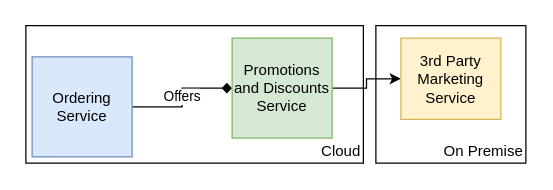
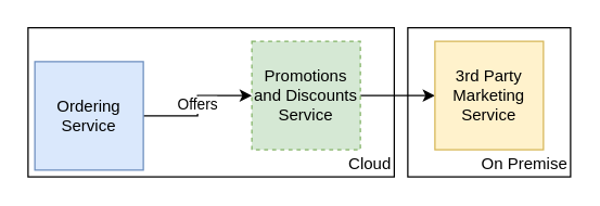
- <mxCell id="8" value="3rd Party Marketing Service" style="whiteSpace=wrap;html=1;aspect=fixed;fillColor=#fff2cc;strokeColor=#d6b656;" parent="1" vertex="1"><mxGeometry x="320" y="30" width="80" height="65" as="geometry" /></mxCell>
+ <mxCell id="8" value="3rd Party Marketing Service" style="whiteSpace=wrap;html=1;aspect=fixed;fillColor=#fff2cc;strokeColor=#d6b656;" parent="1" vertex="1"><mxGeometry x="320" y="30" width="80" height="80" as="geometry" /></mxCell>
- <mxCell id="4" value="Offers" style="edgeStyle=orthogonalEdgeStyle;rounded=0;orthogonalLoop=1;jettySize=auto;html=1;exitX=1;exitY=0.5;exitDx=0;exitDy=0;endArrow=diamond;" parent="1" source="5" target="7" edge="1"><mxGeometry relative="1" as="geometry" /></mxCell>
+ <mxCell id="4" value="Offers" style="edgeStyle=orthogonalEdgeStyle;rounded=0;orthogonalLoop=1;jettySize=auto;html=1;exitX=1;exitY=0.5;exitDx=0;exitDy=0;" parent="1" source="5" target="7" edge="1"><mxGeometry relative="1" as="geometry" /></mxCell>
- <mxCell id="7" value="Promotions and Discounts Service" style="whiteSpace=wrap;html=1;aspect=fixed;fillColor=#d5e8d4;strokeColor=#82b366;" parent="1" vertex="1"><mxGeometry x="185" y="30" width="80" height="80" as="geometry" /></mxCell>
+ <mxCell id="7" value="Promotions and Discounts Service" style="whiteSpace=wrap;html=1;aspect=fixed;fillColor=#d5e8d4;strokeColor=#82b366;dashed=1;" parent="1" vertex="1"><mxGeometry x="185" y="30" width="80" height="80" as="geometry" /></mxCell>
